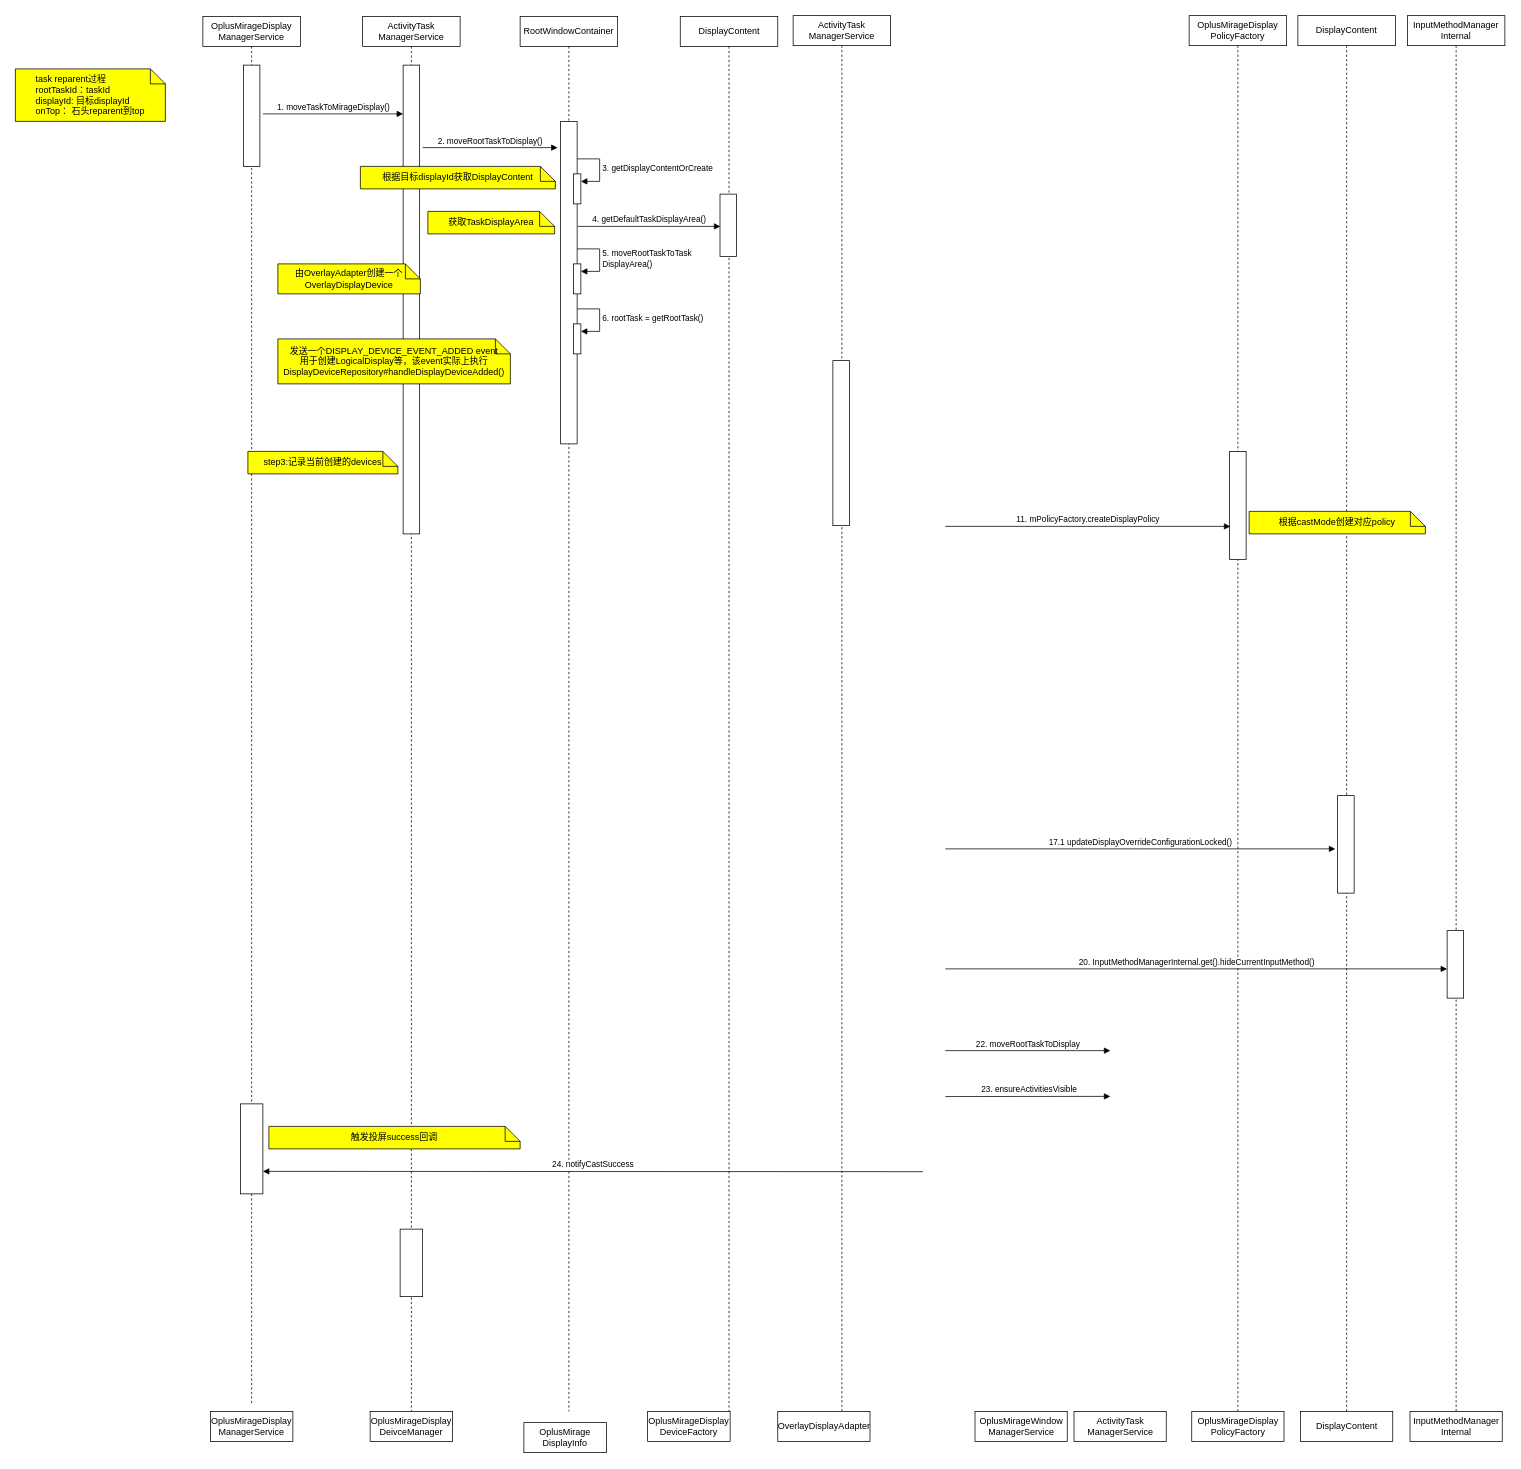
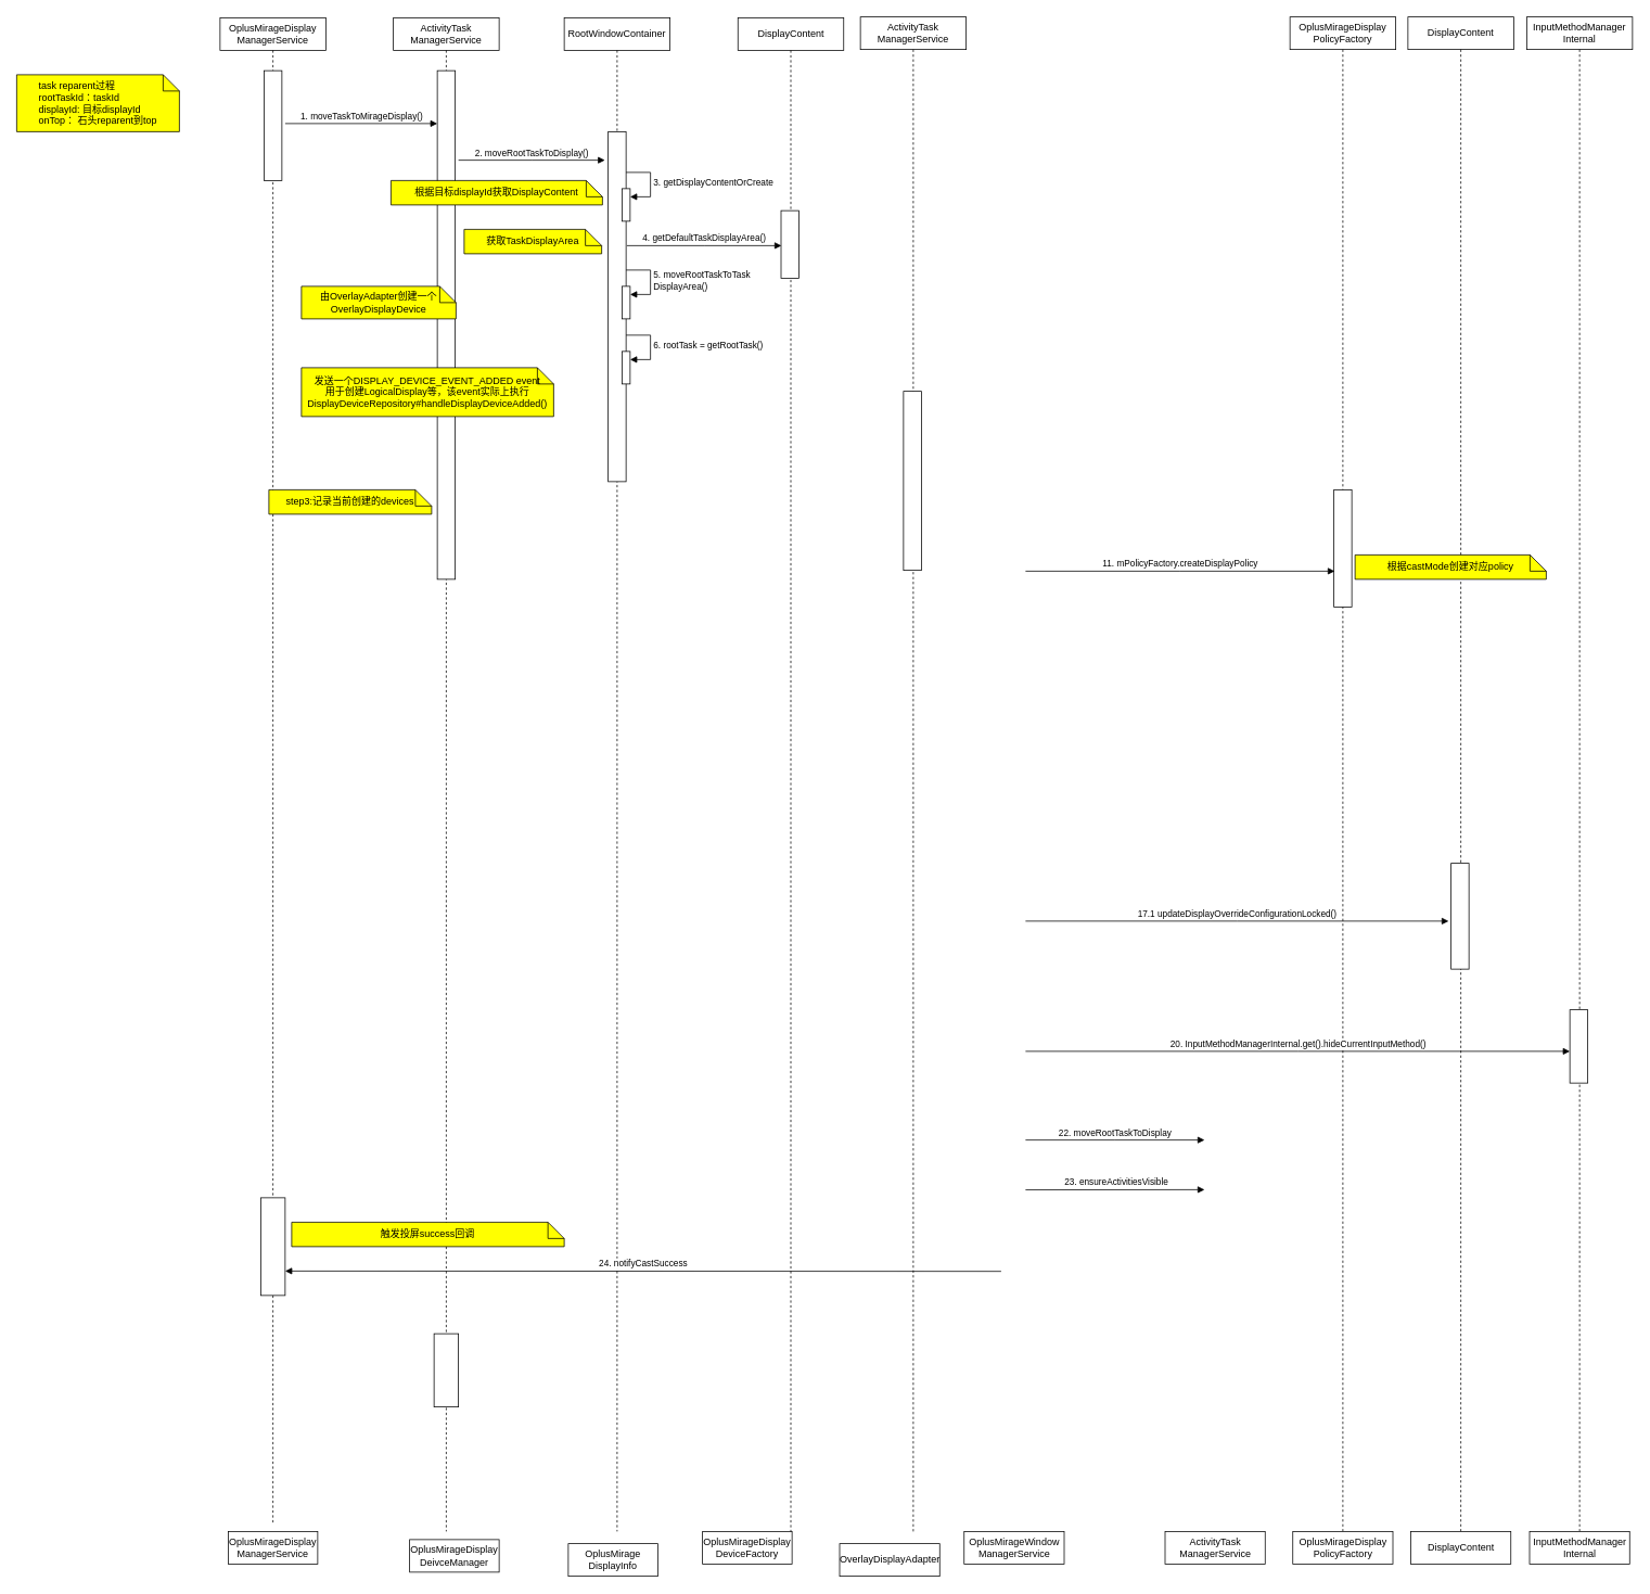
- <mxCell id="42" value="OplusMirageDisplay&lt;br style=&quot;border-color: var(--border-color);&quot;&gt;DeivceManager" style="html=1;whiteSpace=wrap;" vertex="1" parent="1"><mxGeometry x="493" y="1881" width="110" height="40" as="geometry" /></mxCell>
+ <mxCell id="42" value="OplusMirageDisplay&lt;br style=&quot;border-color: var(--border-color);&quot;&gt;DeivceManager" style="html=1;whiteSpace=wrap;" vertex="1" parent="1"><mxGeometry x="503" y="1891" width="110" height="40" as="geometry" /></mxCell>
- <mxCell id="45" value="OverlayDisplayAdapter" style="html=1;whiteSpace=wrap;" vertex="1" parent="1"><mxGeometry x="1036.5" y="1881" width="123" height="40" as="geometry" /></mxCell>
+ <mxCell id="45" value="OverlayDisplayAdapter" style="html=1;whiteSpace=wrap;" vertex="1" parent="1"><mxGeometry x="1031.5" y="1896" width="123" height="40" as="geometry" /></mxCell>
- <mxCell id="46" value="OplusMirageWindow&lt;br style=&quot;border-color: var(--border-color);&quot;&gt;ManagerService" style="html=1;whiteSpace=wrap;" vertex="1" parent="1"><mxGeometry x="1299.5" y="1881" width="123" height="40" as="geometry" /></mxCell>
+ <mxCell id="46" value="OplusMirageWindow&lt;br style=&quot;border-color: var(--border-color);&quot;&gt;ManagerService" style="html=1;whiteSpace=wrap;" vertex="1" parent="1"><mxGeometry x="1184.5" y="1881" width="123" height="40" as="geometry" /></mxCell>
